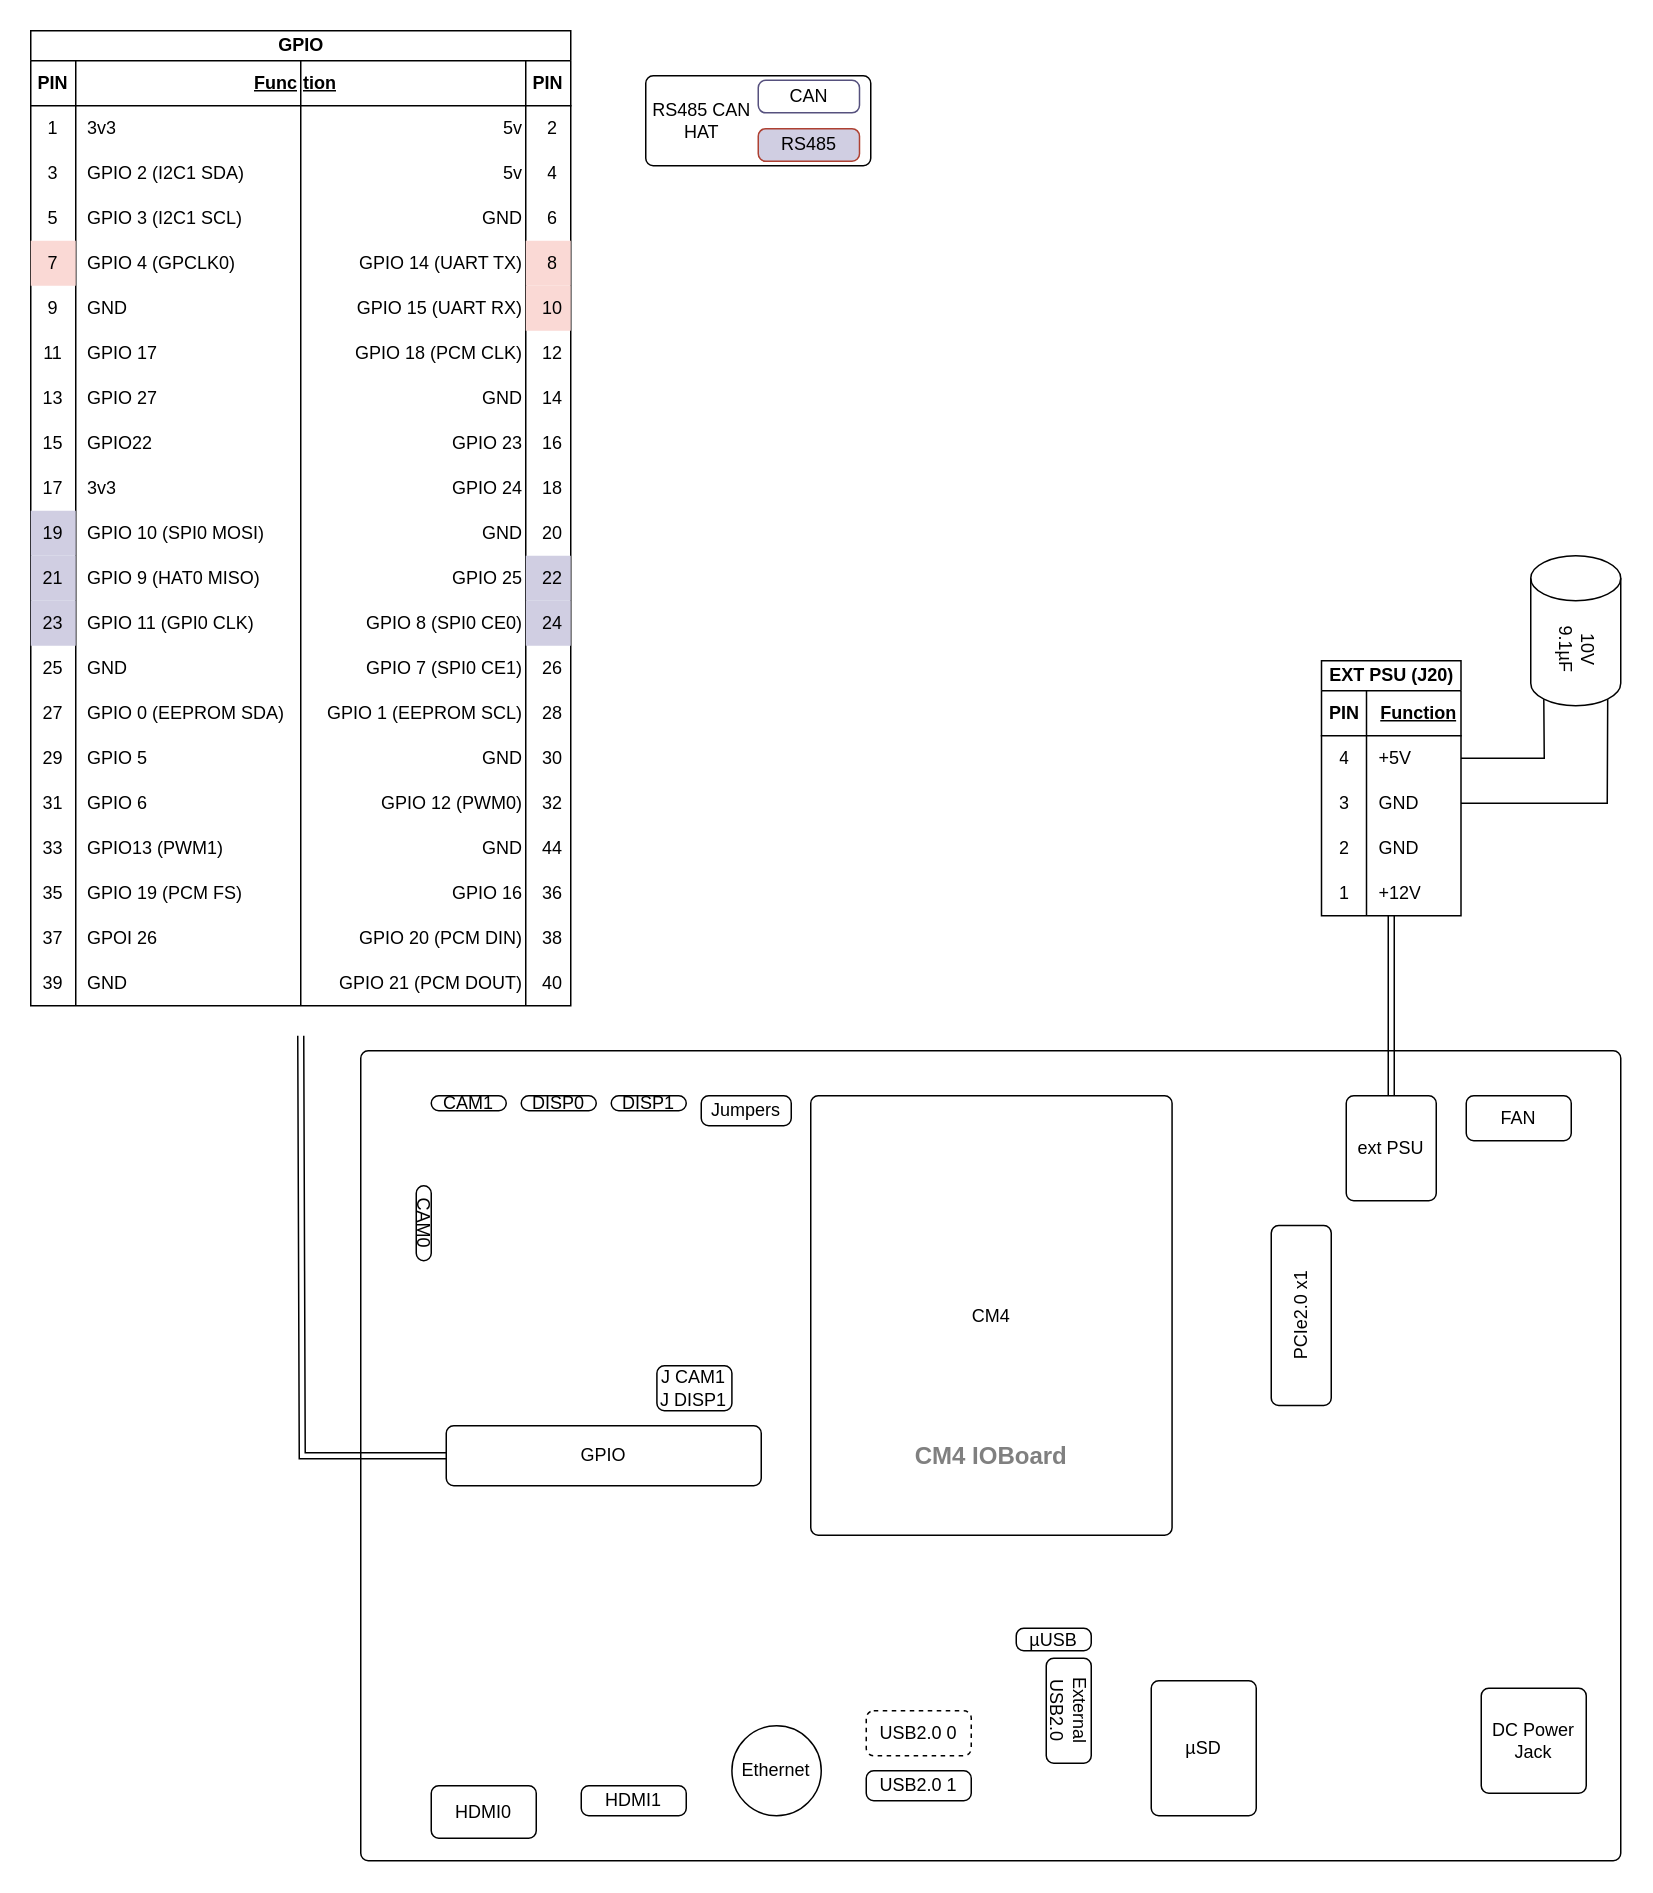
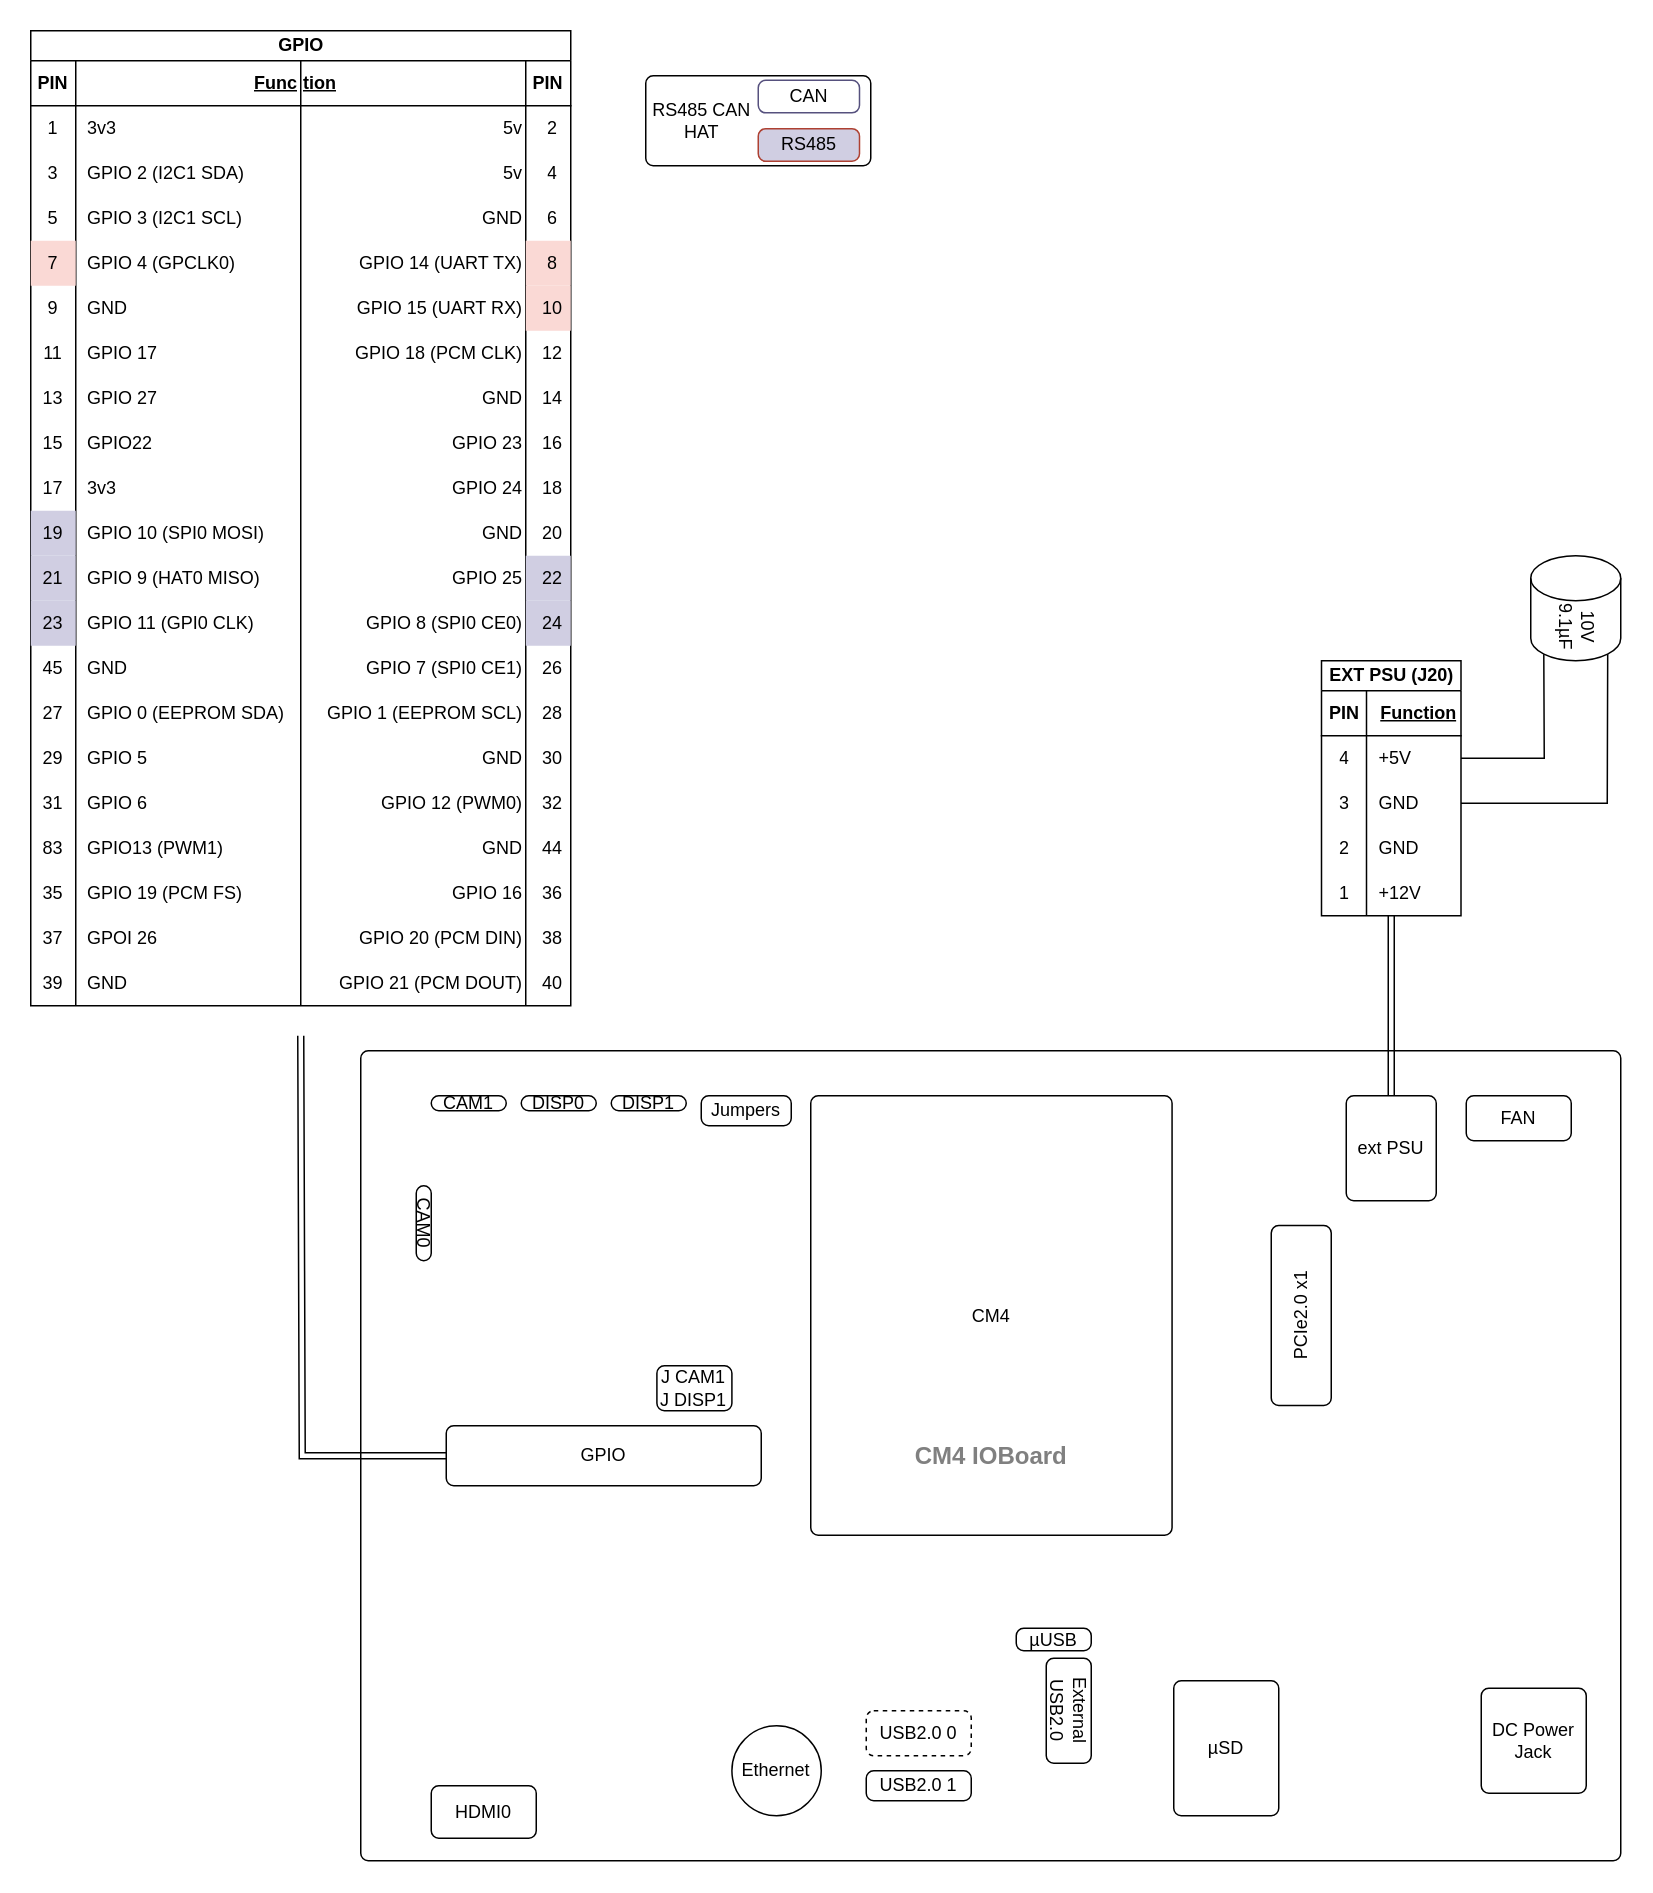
- <mxCell id="152" value="10V&lt;br&gt;9.1µF" style="shape=cylinder3;whiteSpace=wrap;html=1;boundedLbl=1;backgroundOutline=1;size=15;textDirection=vertical-rl;" vertex="1" parent="1"><mxGeometry x="1020" y="370" width="60" height="100" as="geometry" /></mxCell>
+ <mxCell id="152" value="10V&lt;br&gt;9.1µF" style="shape=cylinder3;whiteSpace=wrap;html=1;boundedLbl=1;backgroundOutline=1;size=15;textDirection=vertical-rl;" vertex="1" parent="1"><mxGeometry x="1020" y="370" width="60" height="70" as="geometry" /></mxCell>
- <mxCell id="91" value="25" style="shape=partialRectangle;connectable=0;fillColor=none;top=0;left=0;bottom=0;right=0;editable=1;overflow=hidden;whiteSpace=wrap;html=1;" parent="90" vertex="1"><mxGeometry width="30" height="30" as="geometry"><mxRectangle width="30" height="30" as="alternateBounds" /></mxGeometry></mxCell>
+ <mxCell id="91" value="45" style="shape=partialRectangle;connectable=0;fillColor=none;top=0;left=0;bottom=0;right=0;editable=1;overflow=hidden;whiteSpace=wrap;html=1;" parent="90" vertex="1"><mxGeometry width="30" height="30" as="geometry"><mxRectangle width="30" height="30" as="alternateBounds" /></mxGeometry></mxCell>
- <mxCell id="111" value="33" style="shape=partialRectangle;connectable=0;fillColor=none;top=0;left=0;bottom=0;right=0;editable=1;overflow=hidden;whiteSpace=wrap;html=1;" parent="110" vertex="1"><mxGeometry width="30" height="30" as="geometry"><mxRectangle width="30" height="30" as="alternateBounds" /></mxGeometry></mxCell>
+ <mxCell id="111" value="83" style="shape=partialRectangle;connectable=0;fillColor=none;top=0;left=0;bottom=0;right=0;editable=1;overflow=hidden;whiteSpace=wrap;html=1;" parent="110" vertex="1"><mxGeometry width="30" height="30" as="geometry"><mxRectangle width="30" height="30" as="alternateBounds" /></mxGeometry></mxCell>
- <mxCell id="11" value="µSD" style="rounded=1;absoluteArcSize=1;html=1;arcSize=10;whiteSpace=wrap;points=[];strokeColor=inherit;fillColor=inherit;" parent="2" vertex="1"><mxGeometry x="527" y="420" width="70" height="90" as="geometry" /></mxCell>
+ <mxCell id="11" value="µSD" style="rounded=1;absoluteArcSize=1;html=1;arcSize=10;whiteSpace=wrap;points=[];strokeColor=inherit;fillColor=inherit;" parent="2" vertex="1"><mxGeometry x="542" y="420" width="70" height="90" as="geometry" /></mxCell>
- <mxCell id="5" value="HDMI1" style="rounded=1;absoluteArcSize=1;html=1;arcSize=10;whiteSpace=wrap;points=[];strokeColor=inherit;fillColor=inherit;" parent="2" vertex="1"><mxGeometry x="147" y="490" width="70" height="20" as="geometry" /></mxCell>
